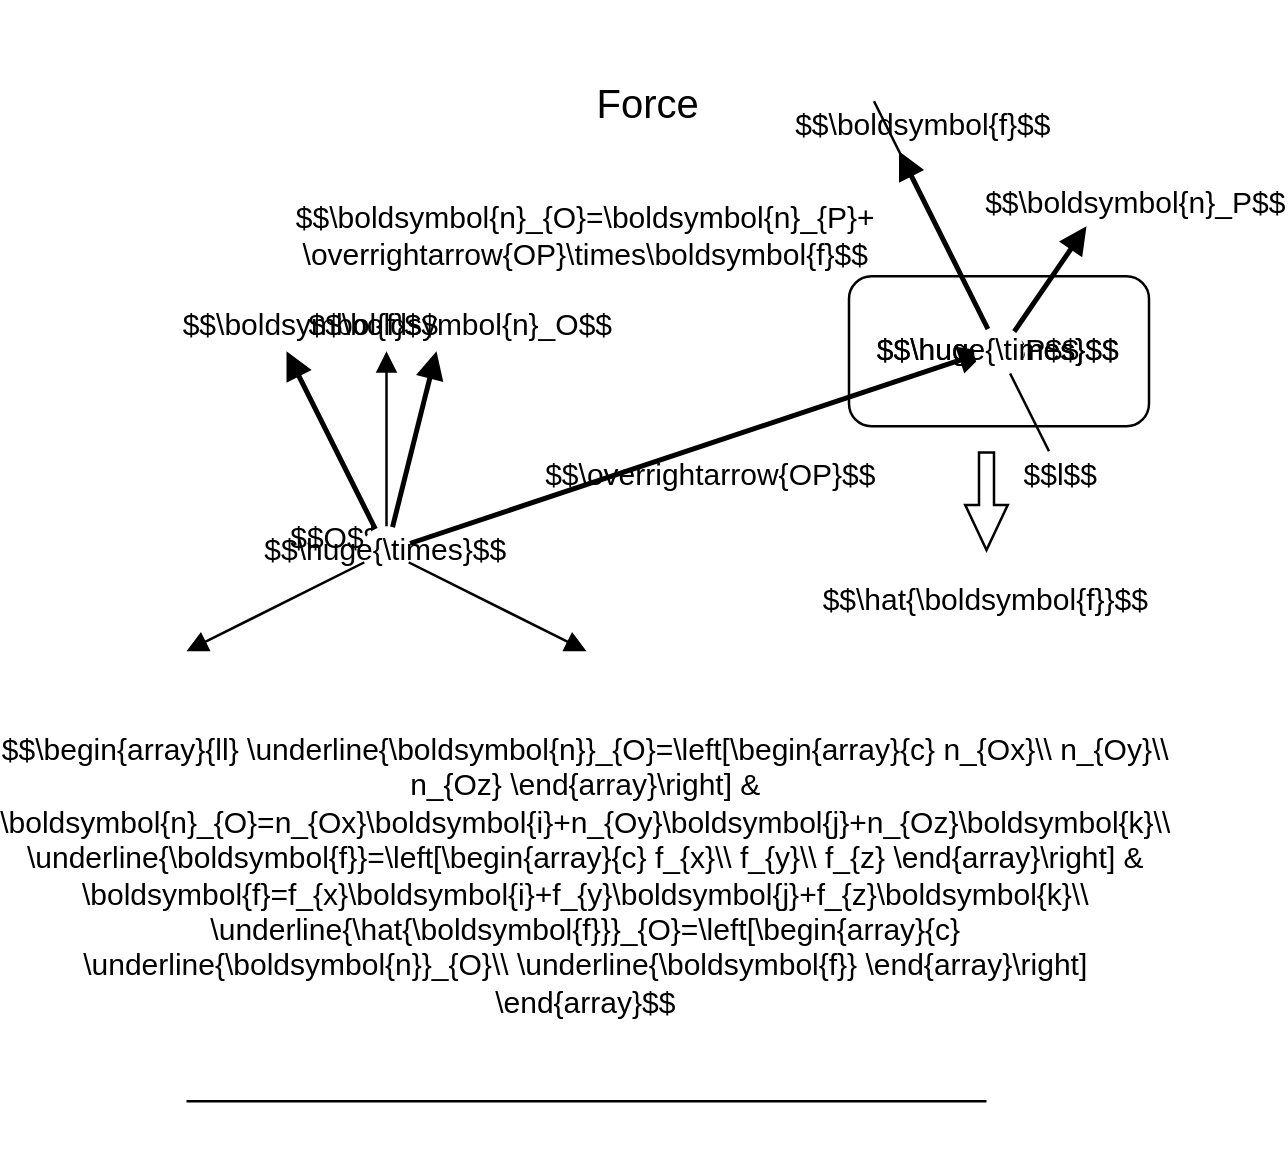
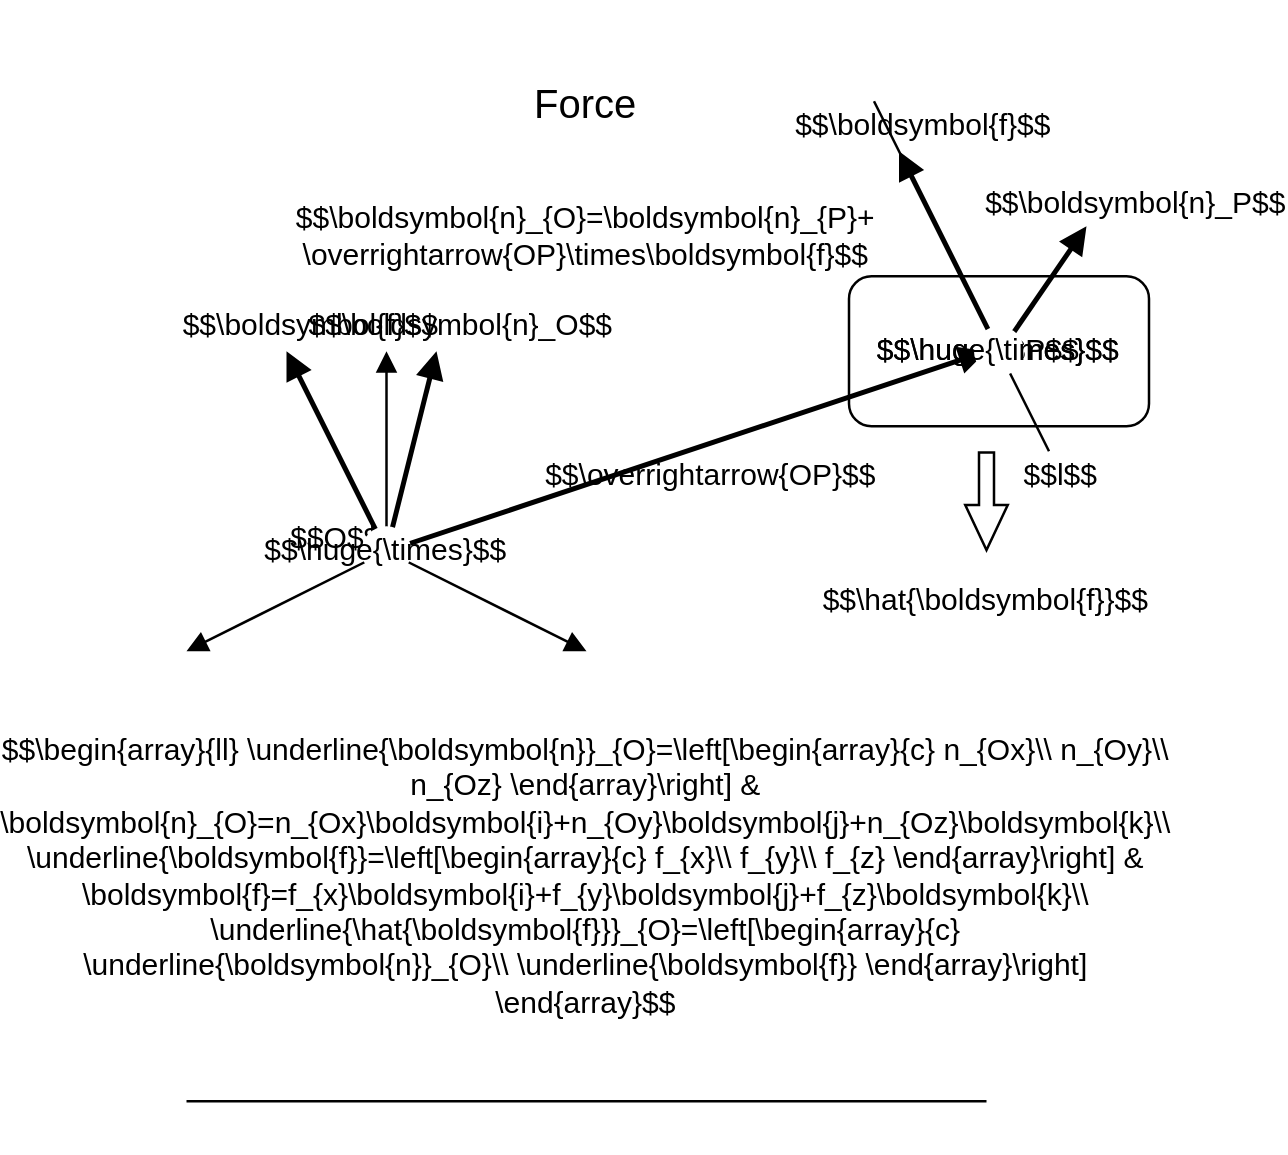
- <mxCell id="18" value="Force" style="text;html=1;strokeColor=none;fillColor=none;align=center;verticalAlign=middle;whiteSpace=wrap;rounded=0;fontSize=16;" parent="1" vertex="1"><mxGeometry x="205" y="20" width="80" height="41" as="geometry" /></mxCell>
+ <mxCell id="18" value="Force" style="text;html=1;strokeColor=none;fillColor=none;align=center;verticalAlign=middle;whiteSpace=wrap;rounded=0;fontSize=16;" parent="1" vertex="1"><mxGeometry x="180" y="20" width="80" height="41" as="geometry" /></mxCell>
